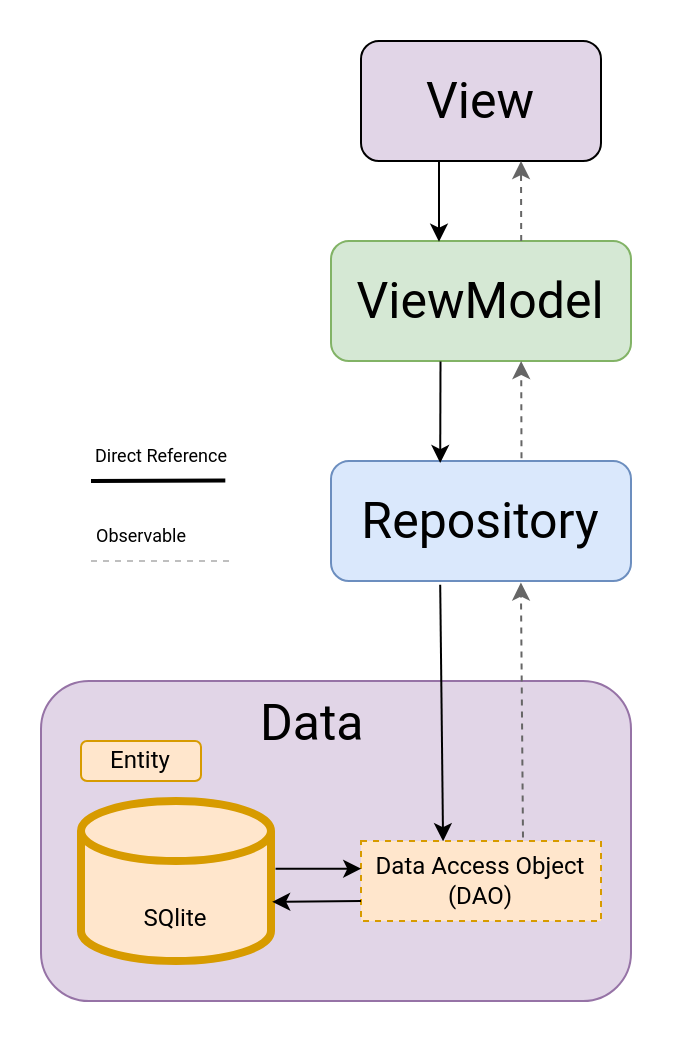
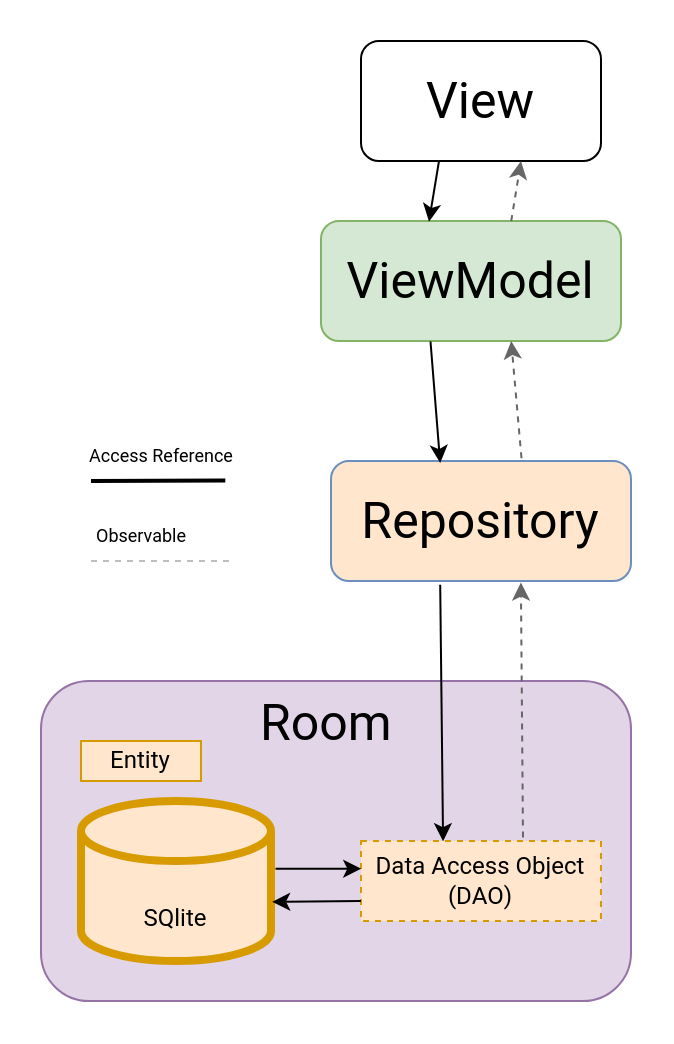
- <mxCell id="3" value="View" style="rounded=1;whiteSpace=wrap;html=1;fontSize=25;fontFamily=Roboto;fontSource=https%3A%2F%2Ffonts.googleapis.com%2Fcss%3Ffamily%3DRoboto;fillColor=#e1d5e7;" vertex="1" parent="1"><mxGeometry x="180" y="20" width="120" height="60" as="geometry" /></mxCell>
+ <mxCell id="3" value="View" style="rounded=1;whiteSpace=wrap;html=1;fontSize=25;fontFamily=Roboto;fontSource=https%3A%2F%2Ffonts.googleapis.com%2Fcss%3Ffamily%3DRoboto;" vertex="1" parent="1"><mxGeometry x="180" y="20" width="120" height="60" as="geometry" /></mxCell>
- <mxCell id="4" value="ViewModel" style="rounded=1;whiteSpace=wrap;html=1;fontSize=25;fontFamily=Roboto;fontSource=https%3A%2F%2Ffonts.googleapis.com%2Fcss%3Ffamily%3DRoboto;fillColor=#d5e8d4;strokeColor=#82b366;" vertex="1" parent="1"><mxGeometry x="165" y="120" width="150" height="60" as="geometry" /></mxCell>
+ <mxCell id="4" value="ViewModel" style="rounded=1;whiteSpace=wrap;html=1;fontSize=25;fontFamily=Roboto;fontSource=https%3A%2F%2Ffonts.googleapis.com%2Fcss%3Ffamily%3DRoboto;fillColor=#d5e8d4;strokeColor=#82b366;" vertex="1" parent="1"><mxGeometry x="160" y="110" width="150" height="60" as="geometry" /></mxCell>
- <mxCell id="15" value="&lt;div style=&quot;font-size: 9px;&quot;&gt;Direct Reference&lt;/div&gt;" style="text;html=1;align=center;verticalAlign=middle;resizable=0;points=[];autosize=1;strokeColor=none;fillColor=none;fontSize=9;fontFamily=Roboto;horizontal=1;spacingBottom=4;" vertex="1" parent="1"><mxGeometry x="40" y="220" width="80" height="20" as="geometry" /></mxCell>
+ <mxCell id="15" value="&lt;div style=&quot;font-size: 9px;&quot;&gt;Access Reference&lt;/div&gt;" style="text;html=1;align=center;verticalAlign=middle;resizable=0;points=[];autosize=1;strokeColor=none;fillColor=none;fontSize=9;fontFamily=Roboto;horizontal=1;spacingBottom=4;" vertex="1" parent="1"><mxGeometry x="40" y="220" width="80" height="20" as="geometry" /></mxCell>
- <mxCell id="5" value="Repository" style="rounded=1;whiteSpace=wrap;html=1;fontSize=25;fontFamily=Roboto;fontSource=https%3A%2F%2Ffonts.googleapis.com%2Fcss%3Ffamily%3DRoboto;fillColor=#dae8fc;strokeColor=#6c8ebf;" vertex="1" parent="1"><mxGeometry x="165" y="230" width="150" height="60" as="geometry" /></mxCell>
+ <mxCell id="5" value="Repository" style="rounded=1;whiteSpace=wrap;html=1;fontSize=25;fontFamily=Roboto;fontSource=https%3A%2F%2Ffonts.googleapis.com%2Fcss%3Ffamily%3DRoboto;fillColor=#ffe6cc;strokeColor=#6c8ebf;" vertex="1" parent="1"><mxGeometry x="165" y="230" width="150" height="60" as="geometry" /></mxCell>
- <mxCell id="21" value="&lt;font style=&quot;font-size: 25px&quot;&gt;Data&lt;/font&gt;" style="text;whiteSpace=wrap;html=1;fontSize=12;fontFamily=Roboto;fontColor=#000000;" vertex="1" parent="1"><mxGeometry x="127.5" y="340" width="80" height="30" as="geometry" /></mxCell>
+ <mxCell id="21" value="&lt;font style=&quot;font-size: 25px&quot;&gt;Room&lt;/font&gt;" style="text;whiteSpace=wrap;html=1;fontSize=12;fontFamily=Roboto;fontColor=#000000;" vertex="1" parent="1"><mxGeometry x="127.5" y="340" width="80" height="30" as="geometry" /></mxCell>
- <mxCell id="17" value="Entity" style="whiteSpace=wrap;html=1;fontFamily=Roboto;fontSource=https%3A%2F%2Ffonts.googleapis.com%2Fcss%3Ffamily%3DRoboto;fontSize=12;fillColor=#ffe6cc;strokeColor=#d79b00;rounded=1;" vertex="1" parent="1"><mxGeometry x="40" y="370" width="60" height="20" as="geometry" /></mxCell>
+ <mxCell id="17" value="Entity" style="rounded=0;whiteSpace=wrap;html=1;fontFamily=Roboto;fontSource=https%3A%2F%2Ffonts.googleapis.com%2Fcss%3Ffamily%3DRoboto;fontSize=12;fillColor=#ffe6cc;strokeColor=#d79b00;" vertex="1" parent="1"><mxGeometry x="40" y="370" width="60" height="20" as="geometry" /></mxCell>
